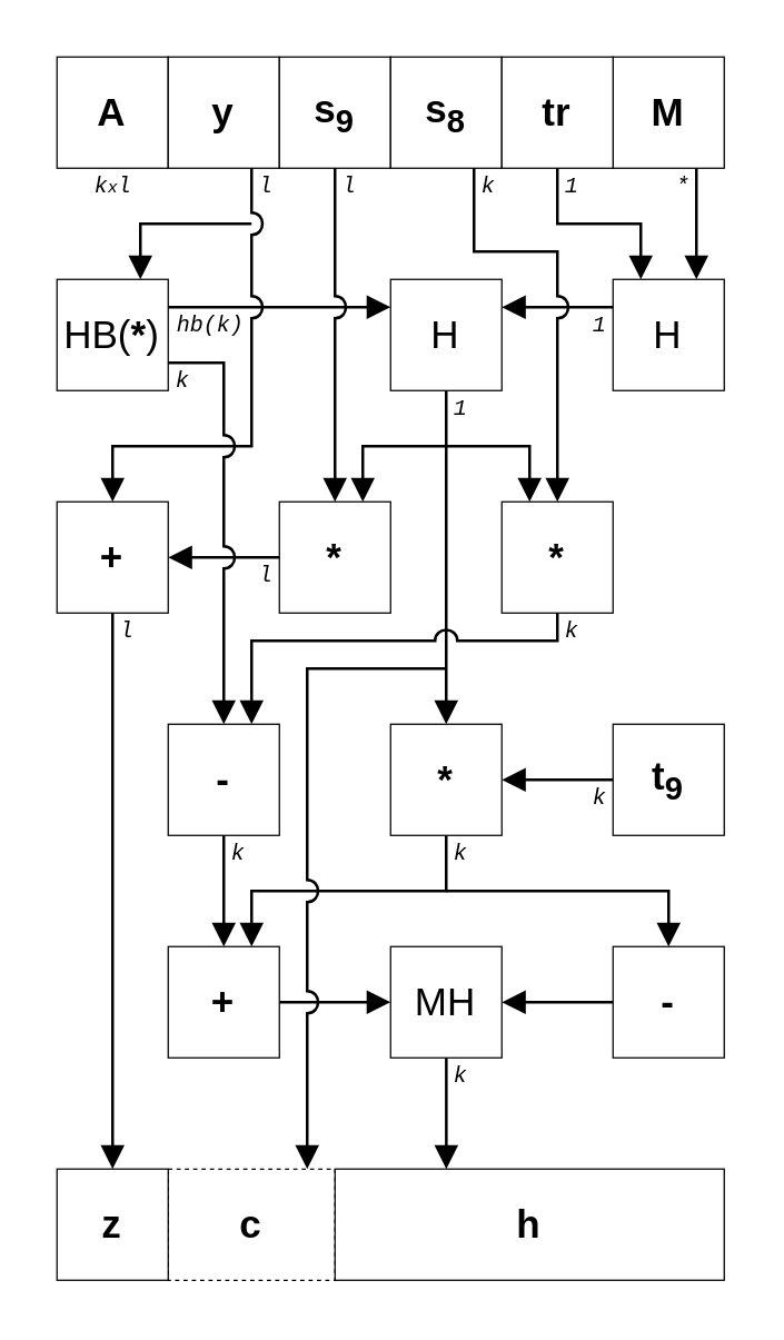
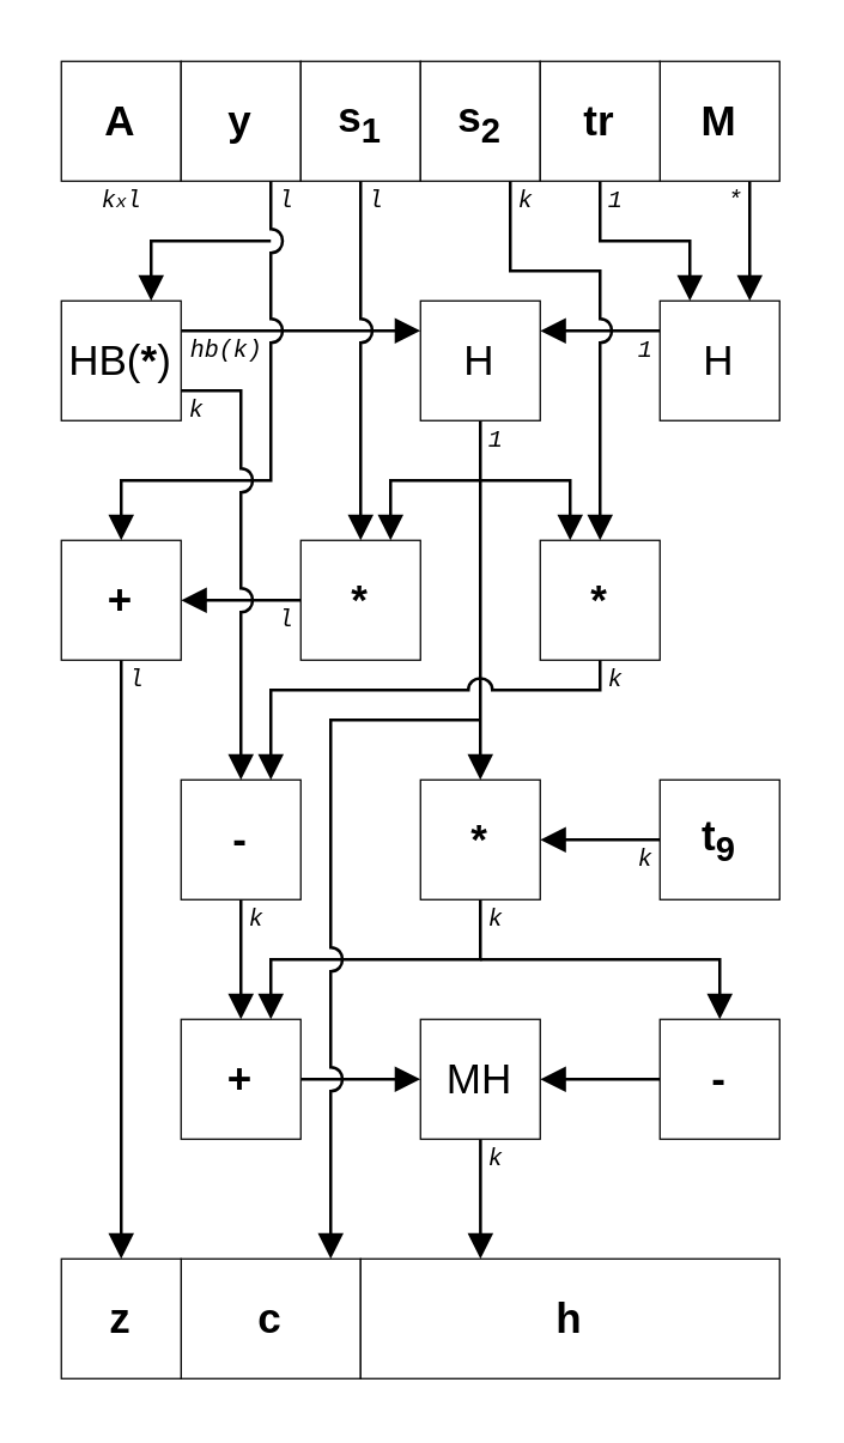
- <mxCell id="5" value="&lt;b&gt;s&lt;sub&gt;9&lt;/sub&gt;&lt;/b&gt;" style="rounded=0;whiteSpace=wrap;html=1;strokeWidth=0.5;fontFamily=Helvetica;fontSize=14;fillColor=default;" parent="1" vertex="1"><mxGeometry x="100" y="20" width="40" height="40" as="geometry" /></mxCell>
+ <mxCell id="5" value="&lt;b&gt;s&lt;sub&gt;1&lt;/sub&gt;&lt;/b&gt;" style="rounded=0;whiteSpace=wrap;html=1;strokeWidth=0.5;fontFamily=Helvetica;fontSize=14;fillColor=default;" parent="1" vertex="1"><mxGeometry x="100" y="20" width="40" height="40" as="geometry" /></mxCell>
- <mxCell id="14" value="&lt;b&gt;s&lt;sub&gt;8&lt;/sub&gt;&lt;/b&gt;" style="rounded=0;whiteSpace=wrap;html=1;strokeWidth=0.5;fontFamily=Helvetica;fontSize=14;fillColor=default;" parent="1" vertex="1"><mxGeometry x="140" y="20" width="40" height="40" as="geometry" /></mxCell>
+ <mxCell id="14" value="&lt;b&gt;s&lt;sub&gt;2&lt;/sub&gt;&lt;/b&gt;" style="rounded=0;whiteSpace=wrap;html=1;strokeWidth=0.5;fontFamily=Helvetica;fontSize=14;fillColor=default;" parent="1" vertex="1"><mxGeometry x="140" y="20" width="40" height="40" as="geometry" /></mxCell>
- <mxCell id="10" value="&lt;b&gt;c&lt;/b&gt;" style="rounded=0;whiteSpace=wrap;html=1;strokeWidth=0.5;fontFamily=Helvetica;fontSize=14;fillColor=default;dashed=1;" parent="1" vertex="1"><mxGeometry x="60" y="420" width="60" height="40" as="geometry" /></mxCell>
+ <mxCell id="10" value="&lt;b&gt;c&lt;/b&gt;" style="rounded=0;whiteSpace=wrap;html=1;strokeWidth=0.5;fontFamily=Helvetica;fontSize=14;fillColor=default;" parent="1" vertex="1"><mxGeometry x="60" y="420" width="60" height="40" as="geometry" /></mxCell>
